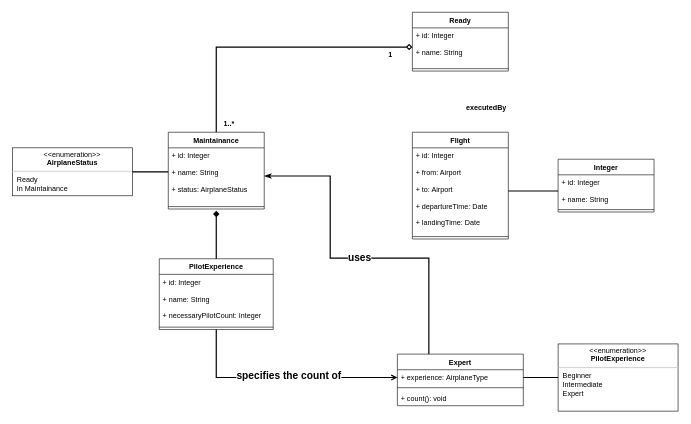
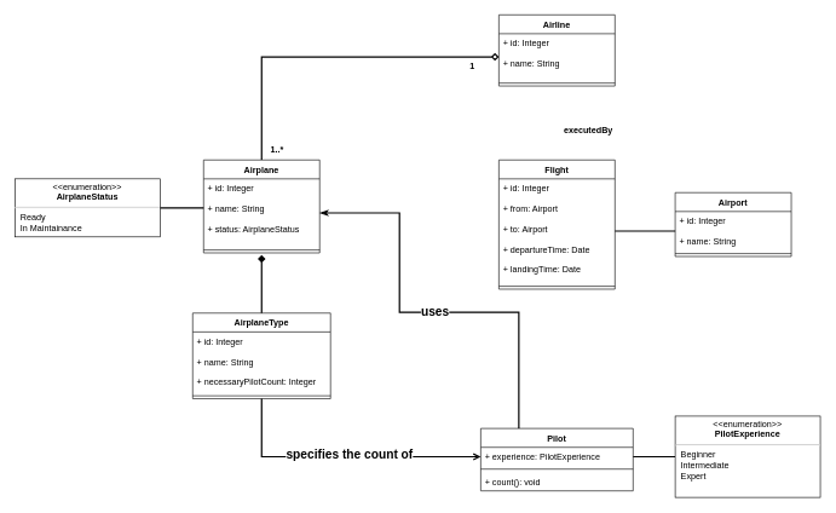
- <mxCell id="20" value="Ready" style="swimlane;fontStyle=1;align=center;verticalAlign=top;childLayout=stackLayout;horizontal=1;startSize=26;horizontalStack=0;resizeParent=1;resizeParentMax=0;resizeLast=0;collapsible=1;marginBottom=0;" vertex="1" parent="1"><mxGeometry x="687" y="20" width="160" height="98" as="geometry" /></mxCell>
+ <mxCell id="20" value="Airline" style="swimlane;fontStyle=1;align=center;verticalAlign=top;childLayout=stackLayout;horizontal=1;startSize=26;horizontalStack=0;resizeParent=1;resizeParentMax=0;resizeLast=0;collapsible=1;marginBottom=0;" vertex="1" parent="1"><mxGeometry x="687" y="20" width="160" height="98" as="geometry" /></mxCell>
- <mxCell id="8" value="Maintainance" style="swimlane;fontStyle=1;align=center;verticalAlign=top;childLayout=stackLayout;horizontal=1;startSize=26;horizontalStack=0;resizeParent=1;resizeParentMax=0;resizeLast=0;collapsible=1;marginBottom=0;" vertex="1" parent="1"><mxGeometry x="280" y="220" width="160" height="128" as="geometry" /></mxCell>
+ <mxCell id="8" value="Airplane" style="swimlane;fontStyle=1;align=center;verticalAlign=top;childLayout=stackLayout;horizontal=1;startSize=26;horizontalStack=0;resizeParent=1;resizeParentMax=0;resizeLast=0;collapsible=1;marginBottom=0;" vertex="1" parent="1"><mxGeometry x="280" y="220" width="160" height="128" as="geometry" /></mxCell>
- <mxCell id="2" value="Integer" style="swimlane;fontStyle=1;align=center;verticalAlign=top;childLayout=stackLayout;horizontal=1;startSize=26;horizontalStack=0;resizeParent=1;resizeParentMax=0;resizeLast=0;collapsible=1;marginBottom=0;" vertex="1" parent="1"><mxGeometry x="930" y="265" width="160" height="88" as="geometry" /></mxCell>
+ <mxCell id="2" value="Airport" style="swimlane;fontStyle=1;align=center;verticalAlign=top;childLayout=stackLayout;horizontal=1;startSize=26;horizontalStack=0;resizeParent=1;resizeParentMax=0;resizeLast=0;collapsible=1;marginBottom=0;" vertex="1" parent="1"><mxGeometry x="930" y="265" width="160" height="88" as="geometry" /></mxCell>
- <mxCell id="25" value="PilotExperience" style="swimlane;fontStyle=1;align=center;verticalAlign=top;childLayout=stackLayout;horizontal=1;startSize=26;horizontalStack=0;resizeParent=1;resizeParentMax=0;resizeLast=0;collapsible=1;marginBottom=0;" vertex="1" parent="1"><mxGeometry x="265" y="431" width="190" height="118" as="geometry" /></mxCell>
+ <mxCell id="25" value="AirplaneType" style="swimlane;fontStyle=1;align=center;verticalAlign=top;childLayout=stackLayout;horizontal=1;startSize=26;horizontalStack=0;resizeParent=1;resizeParentMax=0;resizeLast=0;collapsible=1;marginBottom=0;" vertex="1" parent="1"><mxGeometry x="265" y="431" width="190" height="118" as="geometry" /></mxCell>
- <mxCell id="13" value="Expert" style="swimlane;fontStyle=1;align=center;verticalAlign=top;childLayout=stackLayout;horizontal=1;startSize=26;horizontalStack=0;resizeParent=1;resizeParentMax=0;resizeLast=0;collapsible=1;marginBottom=0;" vertex="1" parent="1"><mxGeometry x="662" y="590" width="210" height="86" as="geometry" /></mxCell>
+ <mxCell id="13" value="Pilot" style="swimlane;fontStyle=1;align=center;verticalAlign=top;childLayout=stackLayout;horizontal=1;startSize=26;horizontalStack=0;resizeParent=1;resizeParentMax=0;resizeLast=0;collapsible=1;marginBottom=0;" vertex="1" parent="1"><mxGeometry x="662" y="590" width="210" height="86" as="geometry" /></mxCell>
- <mxCell id="14" value="+ experience: AirplaneType" style="text;strokeColor=none;fillColor=none;align=left;verticalAlign=top;spacingLeft=4;spacingRight=4;overflow=hidden;rotatable=0;points=[[0,0.5],[1,0.5]];portConstraint=eastwest;" vertex="1" parent="13"><mxGeometry y="26" width="210" height="26" as="geometry" /></mxCell>
+ <mxCell id="14" value="+ experience: PilotExperience" style="text;strokeColor=none;fillColor=none;align=left;verticalAlign=top;spacingLeft=4;spacingRight=4;overflow=hidden;rotatable=0;points=[[0,0.5],[1,0.5]];portConstraint=eastwest;" vertex="1" parent="13"><mxGeometry y="26" width="210" height="26" as="geometry" /></mxCell>
